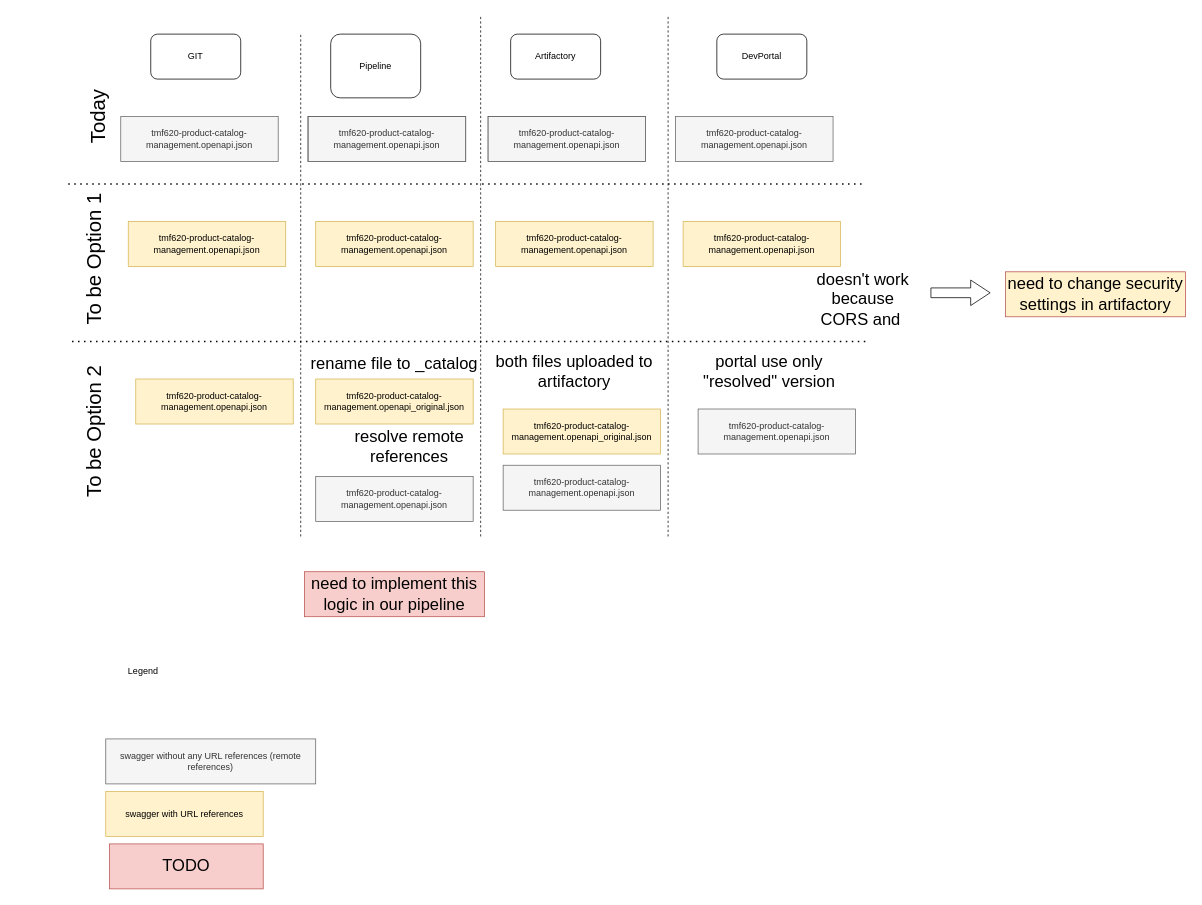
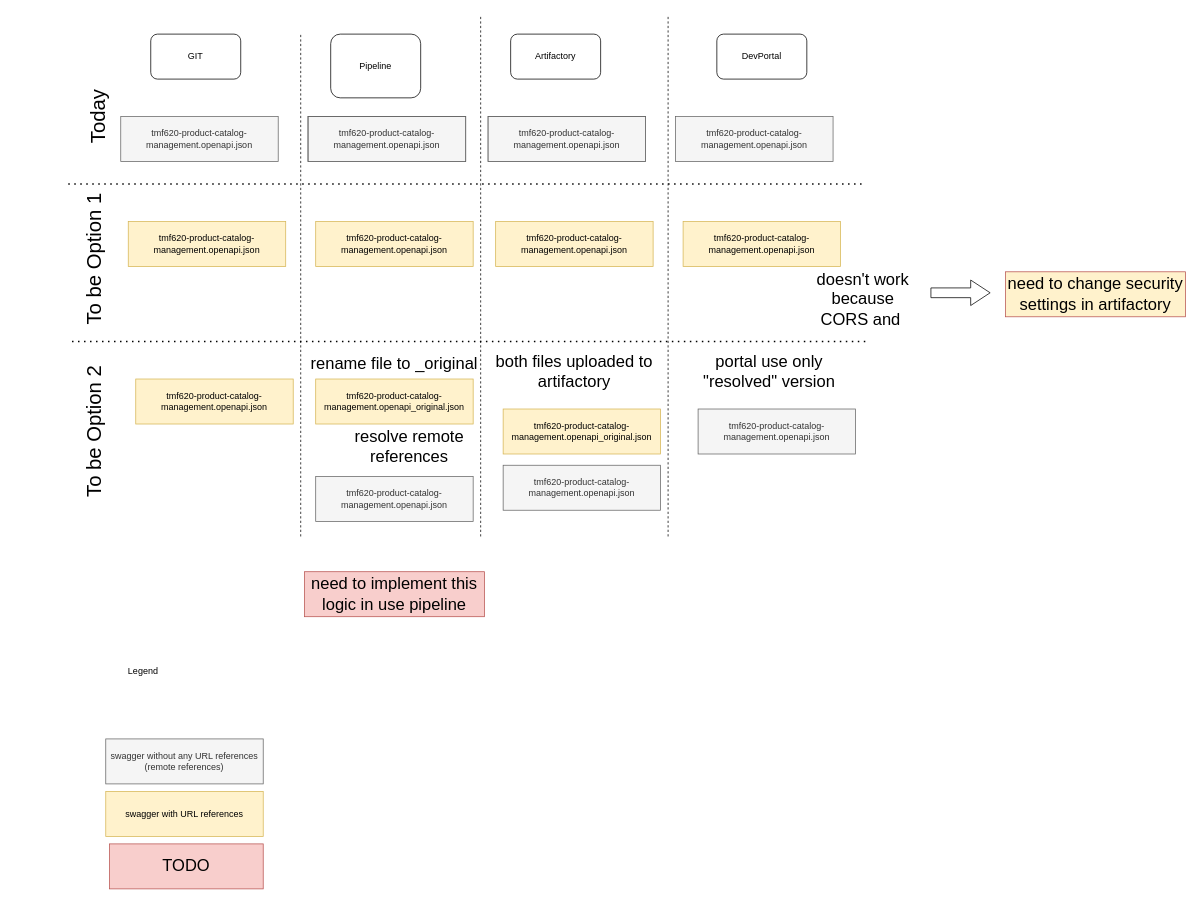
- <mxCell id="30" value="rename file to _catalog" style="text;html=1;strokeColor=none;fillColor=none;align=center;verticalAlign=middle;whiteSpace=wrap;rounded=0;fontSize=22;" vertex="1" parent="1"><mxGeometry x="410" y="475" width="230" height="20" as="geometry" /></mxCell>
+ <mxCell id="30" value="rename file to _original" style="text;html=1;strokeColor=none;fillColor=none;align=center;verticalAlign=middle;whiteSpace=wrap;rounded=0;fontSize=22;" vertex="1" parent="1"><mxGeometry x="410" y="475" width="230" height="20" as="geometry" /></mxCell>
- <mxCell id="42" value="&lt;span&gt;need to implement this logic in our pipeline&lt;/span&gt;" style="rounded=0;whiteSpace=wrap;html=1;fontSize=22;fillColor=#f8cecc;strokeColor=#b85450;" vertex="1" parent="1"><mxGeometry x="405" y="762" width="240" height="60" as="geometry" /></mxCell>
+ <mxCell id="42" value="&lt;span&gt;need to implement this logic in use pipeline&lt;/span&gt;" style="rounded=0;whiteSpace=wrap;html=1;fontSize=22;fillColor=#f8cecc;strokeColor=#b85450;" vertex="1" parent="1"><mxGeometry x="405" y="762" width="240" height="60" as="geometry" /></mxCell>
- <mxCell id="13" value="swagger without any URL references (remote references)" style="rounded=0;whiteSpace=wrap;html=1;fillColor=#f5f5f5;strokeColor=#666666;fontColor=#333333;" vertex="1" parent="1"><mxGeometry x="140" y="985" width="280" height="60" as="geometry" /></mxCell>
+ <mxCell id="13" value="swagger without any URL references (remote references)" style="rounded=0;whiteSpace=wrap;html=1;fillColor=#f5f5f5;strokeColor=#666666;fontColor=#333333;" vertex="1" parent="1"><mxGeometry x="140" y="985" width="210" height="60" as="geometry" /></mxCell>
